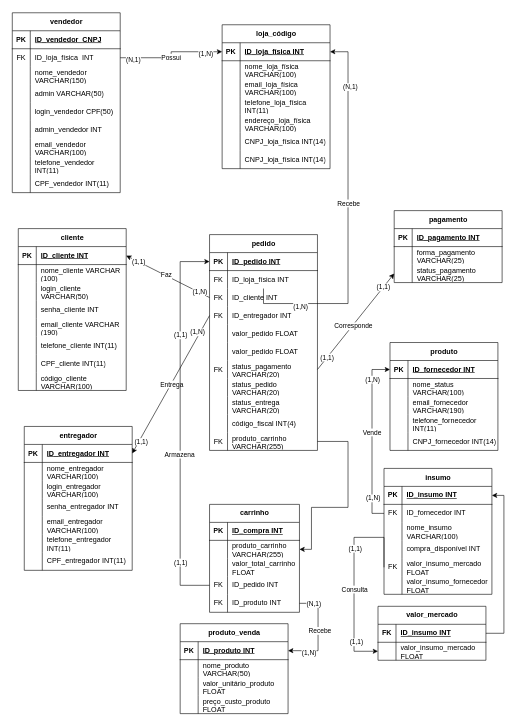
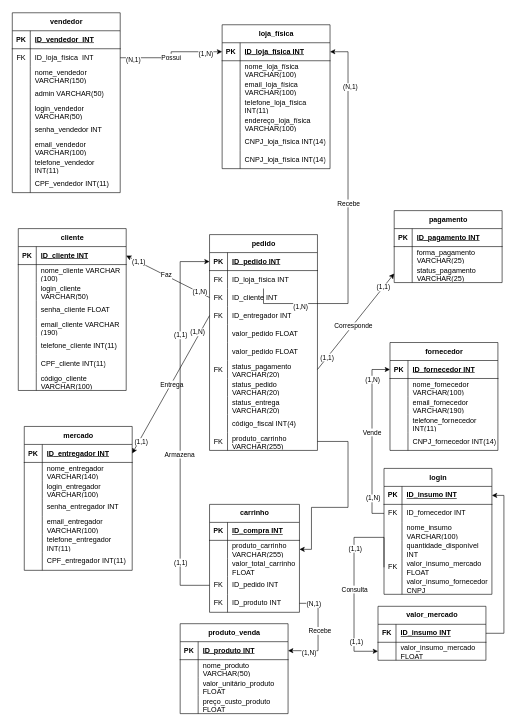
- <mxCell id="30" value="loja_código" style="shape=table;startSize=30;container=1;collapsible=1;childLayout=tableLayout;fixedRows=1;rowLines=0;fontStyle=1;align=center;resizeLast=1;html=1;labelBackgroundColor=none;" vertex="1" parent="1"><mxGeometry x="370" y="40" width="180" height="240" as="geometry" /></mxCell>
+ <mxCell id="30" value="loja_física" style="shape=table;startSize=30;container=1;collapsible=1;childLayout=tableLayout;fixedRows=1;rowLines=0;fontStyle=1;align=center;resizeLast=1;html=1;labelBackgroundColor=none;" vertex="1" parent="1"><mxGeometry x="370" y="40" width="180" height="240" as="geometry" /></mxCell>
- <mxCell id="5" value="ID_vendedor&amp;nbsp; CNPJ" style="shape=partialRectangle;connectable=0;fillColor=none;top=0;left=0;bottom=0;right=0;align=left;spacingLeft=6;fontStyle=5;overflow=hidden;whiteSpace=wrap;html=1;labelBackgroundColor=none;" vertex="1" parent="3"><mxGeometry x="30" width="150" height="30" as="geometry"><mxRectangle width="150" height="30" as="alternateBounds" /></mxGeometry></mxCell>
+ <mxCell id="5" value="ID_vendedor&amp;nbsp; INT" style="shape=partialRectangle;connectable=0;fillColor=none;top=0;left=0;bottom=0;right=0;align=left;spacingLeft=6;fontStyle=5;overflow=hidden;whiteSpace=wrap;html=1;labelBackgroundColor=none;" vertex="1" parent="3"><mxGeometry x="30" width="150" height="30" as="geometry"><mxRectangle width="150" height="30" as="alternateBounds" /></mxGeometry></mxCell>
- <mxCell id="17" value="login_vendedor CPF(50)" style="shape=partialRectangle;connectable=0;fillColor=none;top=0;left=0;bottom=0;right=0;align=left;spacingLeft=6;overflow=hidden;whiteSpace=wrap;html=1;labelBackgroundColor=none;" vertex="1" parent="15"><mxGeometry x="30" width="150" height="30" as="geometry"><mxRectangle width="150" height="30" as="alternateBounds" /></mxGeometry></mxCell>
+ <mxCell id="17" value="login_vendedor VARCHAR(50)" style="shape=partialRectangle;connectable=0;fillColor=none;top=0;left=0;bottom=0;right=0;align=left;spacingLeft=6;overflow=hidden;whiteSpace=wrap;html=1;labelBackgroundColor=none;" vertex="1" parent="15"><mxGeometry x="30" width="150" height="30" as="geometry"><mxRectangle width="150" height="30" as="alternateBounds" /></mxGeometry></mxCell>
- <mxCell id="20" value="admin_vendedor INT" style="shape=partialRectangle;connectable=0;fillColor=none;top=0;left=0;bottom=0;right=0;align=left;spacingLeft=6;overflow=hidden;whiteSpace=wrap;html=1;labelBackgroundColor=none;" vertex="1" parent="18"><mxGeometry x="30" width="150" height="30" as="geometry"><mxRectangle width="150" height="30" as="alternateBounds" /></mxGeometry></mxCell>
+ <mxCell id="20" value="senha_vendedor INT" style="shape=partialRectangle;connectable=0;fillColor=none;top=0;left=0;bottom=0;right=0;align=left;spacingLeft=6;overflow=hidden;whiteSpace=wrap;html=1;labelBackgroundColor=none;" vertex="1" parent="18"><mxGeometry x="30" width="150" height="30" as="geometry"><mxRectangle width="150" height="30" as="alternateBounds" /></mxGeometry></mxCell>
- <mxCell id="64" value="senha_cliente INT" style="shape=partialRectangle;connectable=0;fillColor=none;top=0;left=0;bottom=0;right=0;align=left;spacingLeft=6;overflow=hidden;whiteSpace=wrap;html=1;labelBackgroundColor=none;" vertex="1" parent="62"><mxGeometry x="30" width="150" height="30" as="geometry"><mxRectangle width="150" height="30" as="alternateBounds" /></mxGeometry></mxCell>
+ <mxCell id="64" value="senha_cliente FLOAT" style="shape=partialRectangle;connectable=0;fillColor=none;top=0;left=0;bottom=0;right=0;align=left;spacingLeft=6;overflow=hidden;whiteSpace=wrap;html=1;labelBackgroundColor=none;" vertex="1" parent="62"><mxGeometry x="30" width="150" height="30" as="geometry"><mxRectangle width="150" height="30" as="alternateBounds" /></mxGeometry></mxCell>
- <mxCell id="169" value="produto" style="shape=table;startSize=30;container=1;collapsible=1;childLayout=tableLayout;fixedRows=1;rowLines=0;fontStyle=1;align=center;resizeLast=1;html=1;labelBackgroundColor=none;" vertex="1" parent="1"><mxGeometry x="650" y="570" width="180" height="180" as="geometry" /></mxCell>
+ <mxCell id="169" value="fornecedor" style="shape=table;startSize=30;container=1;collapsible=1;childLayout=tableLayout;fixedRows=1;rowLines=0;fontStyle=1;align=center;resizeLast=1;html=1;labelBackgroundColor=none;" vertex="1" parent="1"><mxGeometry x="650" y="570" width="180" height="180" as="geometry" /></mxCell>
- <mxCell id="175" value="nome_status VARCHAR(100)" style="shape=partialRectangle;connectable=0;fillColor=none;top=0;left=0;bottom=0;right=0;align=left;spacingLeft=6;overflow=hidden;whiteSpace=wrap;html=1;labelBackgroundColor=none;" vertex="1" parent="173"><mxGeometry x="30" width="150" height="30" as="geometry"><mxRectangle width="150" height="30" as="alternateBounds" /></mxGeometry></mxCell>
+ <mxCell id="175" value="nome_fornecedor VARCHAR(100)" style="shape=partialRectangle;connectable=0;fillColor=none;top=0;left=0;bottom=0;right=0;align=left;spacingLeft=6;overflow=hidden;whiteSpace=wrap;html=1;labelBackgroundColor=none;" vertex="1" parent="173"><mxGeometry x="30" width="150" height="30" as="geometry"><mxRectangle width="150" height="30" as="alternateBounds" /></mxGeometry></mxCell>
- <mxCell id="128" value="entregador" style="shape=table;startSize=30;container=1;collapsible=1;childLayout=tableLayout;fixedRows=1;rowLines=0;fontStyle=1;align=center;resizeLast=1;html=1;labelBackgroundColor=none;" vertex="1" parent="1"><mxGeometry x="40" y="710" width="180" height="240" as="geometry" /></mxCell>
+ <mxCell id="128" value="mercado" style="shape=table;startSize=30;container=1;collapsible=1;childLayout=tableLayout;fixedRows=1;rowLines=0;fontStyle=1;align=center;resizeLast=1;html=1;labelBackgroundColor=none;" vertex="1" parent="1"><mxGeometry x="40" y="710" width="180" height="240" as="geometry" /></mxCell>
- <mxCell id="134" value="nome_entregador VARCHAR(100)" style="shape=partialRectangle;connectable=0;fillColor=none;top=0;left=0;bottom=0;right=0;align=left;spacingLeft=6;overflow=hidden;whiteSpace=wrap;html=1;labelBackgroundColor=none;" vertex="1" parent="132"><mxGeometry x="30" width="150" height="30" as="geometry"><mxRectangle width="150" height="30" as="alternateBounds" /></mxGeometry></mxCell>
+ <mxCell id="134" value="nome_entregador VARCHAR(140)" style="shape=partialRectangle;connectable=0;fillColor=none;top=0;left=0;bottom=0;right=0;align=left;spacingLeft=6;overflow=hidden;whiteSpace=wrap;html=1;labelBackgroundColor=none;" vertex="1" parent="132"><mxGeometry x="30" width="150" height="30" as="geometry"><mxRectangle width="150" height="30" as="alternateBounds" /></mxGeometry></mxCell>
- <mxCell id="150" value="insumo" style="shape=table;startSize=30;container=1;collapsible=1;childLayout=tableLayout;fixedRows=1;rowLines=0;fontStyle=1;align=center;resizeLast=1;html=1;labelBackgroundColor=none;" vertex="1" parent="1"><mxGeometry x="640" y="780" width="180" height="210" as="geometry" /></mxCell>
+ <mxCell id="150" value="login" style="shape=table;startSize=30;container=1;collapsible=1;childLayout=tableLayout;fixedRows=1;rowLines=0;fontStyle=1;align=center;resizeLast=1;html=1;labelBackgroundColor=none;" vertex="1" parent="1"><mxGeometry x="640" y="780" width="180" height="210" as="geometry" /></mxCell>
- <mxCell id="162" value="compra_disponível INT" style="shape=partialRectangle;connectable=0;fillColor=none;top=0;left=0;bottom=0;right=0;align=left;spacingLeft=6;overflow=hidden;whiteSpace=wrap;html=1;labelBackgroundColor=none;" vertex="1" parent="160"><mxGeometry x="30" width="150" height="30" as="geometry"><mxRectangle width="150" height="30" as="alternateBounds" /></mxGeometry></mxCell>
+ <mxCell id="162" value="quantidade_disponível INT" style="shape=partialRectangle;connectable=0;fillColor=none;top=0;left=0;bottom=0;right=0;align=left;spacingLeft=6;overflow=hidden;whiteSpace=wrap;html=1;labelBackgroundColor=none;" vertex="1" parent="160"><mxGeometry x="30" width="150" height="30" as="geometry"><mxRectangle width="150" height="30" as="alternateBounds" /></mxGeometry></mxCell>
- <mxCell id="168" value="valor_insumo_fornecedor FLOAT" style="shape=partialRectangle;connectable=0;fillColor=none;top=0;left=0;bottom=0;right=0;align=left;spacingLeft=6;overflow=hidden;whiteSpace=wrap;html=1;labelBackgroundColor=none;" vertex="1" parent="166"><mxGeometry x="30" width="150" height="30" as="geometry"><mxRectangle width="150" height="30" as="alternateBounds" /></mxGeometry></mxCell>
+ <mxCell id="168" value="valor_insumo_fornecedor CNPJ" style="shape=partialRectangle;connectable=0;fillColor=none;top=0;left=0;bottom=0;right=0;align=left;spacingLeft=6;overflow=hidden;whiteSpace=wrap;html=1;labelBackgroundColor=none;" vertex="1" parent="166"><mxGeometry x="30" width="150" height="30" as="geometry"><mxRectangle width="150" height="30" as="alternateBounds" /></mxGeometry></mxCell>
